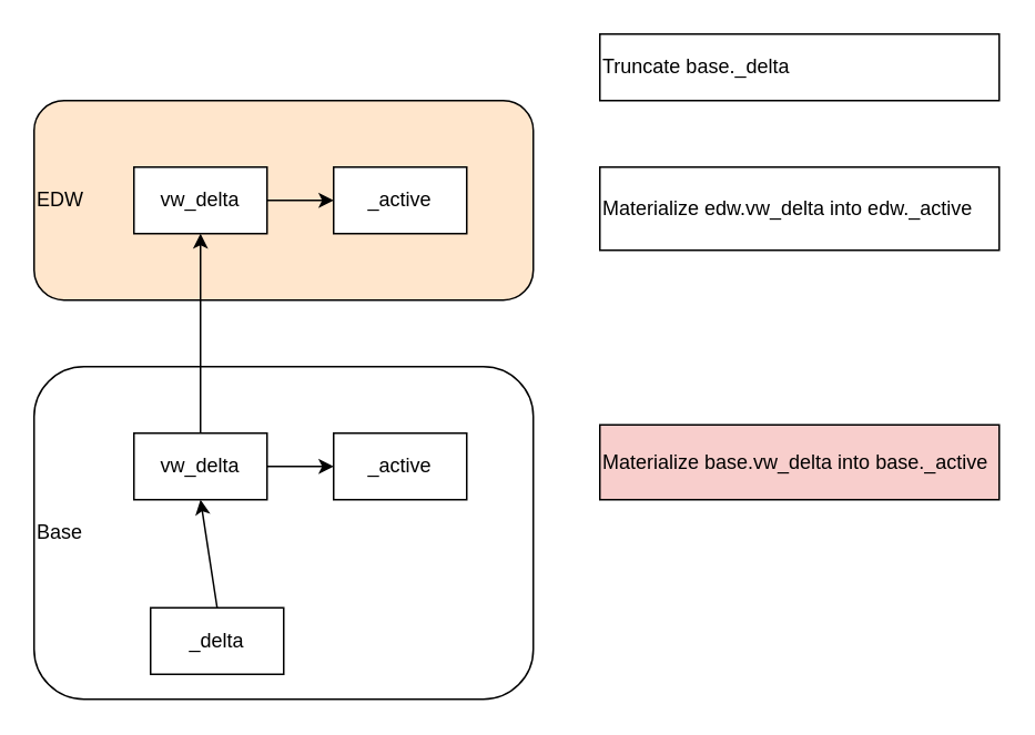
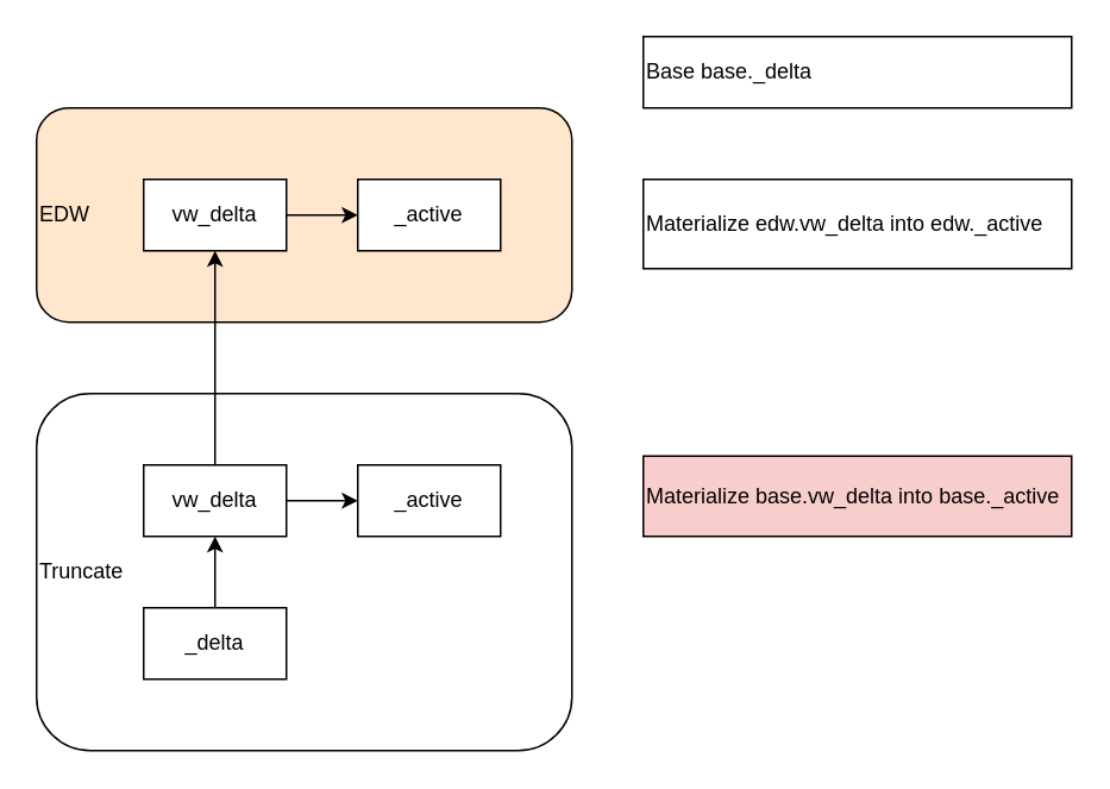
- <mxCell id="15" value="Truncate base._delta" style="rounded=0;whiteSpace=wrap;html=1;align=left;" vertex="1" parent="1"><mxGeometry x="360" y="20" width="240" height="40" as="geometry" /></mxCell>
+ <mxCell id="15" value="Base base._delta" style="rounded=0;whiteSpace=wrap;html=1;align=left;" vertex="1" parent="1"><mxGeometry x="360" y="20" width="240" height="40" as="geometry" /></mxCell>
- <mxCell id="3" value="Base" style="rounded=1;whiteSpace=wrap;html=1;align=left;" vertex="1" parent="1"><mxGeometry x="20" y="220" width="300" height="200" as="geometry" /></mxCell>
+ <mxCell id="3" value="Truncate" style="rounded=1;whiteSpace=wrap;html=1;align=left;" vertex="1" parent="1"><mxGeometry x="20" y="220" width="300" height="200" as="geometry" /></mxCell>
- <mxCell id="7" value="_delta" style="rounded=0;whiteSpace=wrap;html=1;" vertex="1" parent="1"><mxGeometry x="90" y="365" width="80" height="40" as="geometry" /></mxCell>
+ <mxCell id="7" value="_delta" style="rounded=0;whiteSpace=wrap;html=1;" vertex="1" parent="1"><mxGeometry x="80" y="340" width="80" height="40" as="geometry" /></mxCell>
